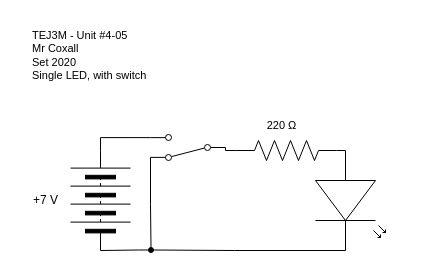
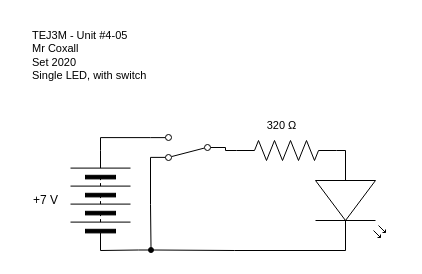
- <mxCell id="7" value="220&amp;nbsp;Ω" style="text;html=1;align=center;verticalAlign=middle;resizable=0;points=[];autosize=1;strokeColor=none;fillColor=none;fontSize=11;fontFamily=Helvetica;fontColor=default;" parent="1" vertex="1"><mxGeometry x="256" y="110" width="50" height="30" as="geometry" /></mxCell>
+ <mxCell id="7" value="320&amp;nbsp;Ω" style="text;html=1;align=center;verticalAlign=middle;resizable=0;points=[];autosize=1;strokeColor=none;fillColor=none;fontSize=11;fontFamily=Helvetica;fontColor=default;" parent="1" vertex="1"><mxGeometry x="256" y="110" width="50" height="30" as="geometry" /></mxCell>
